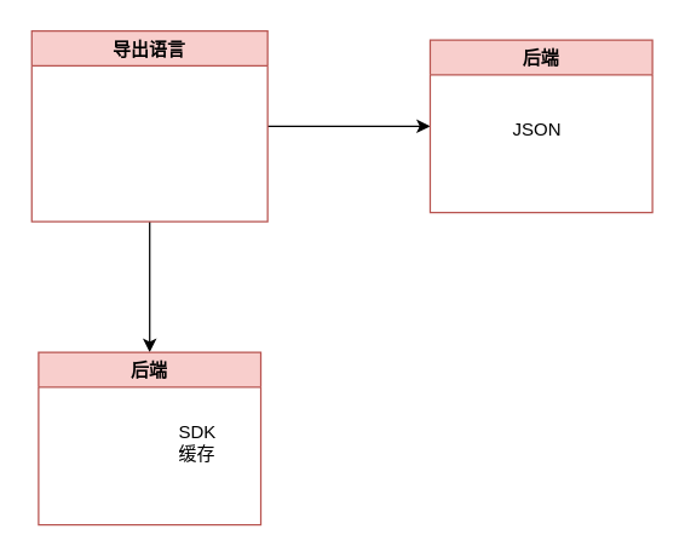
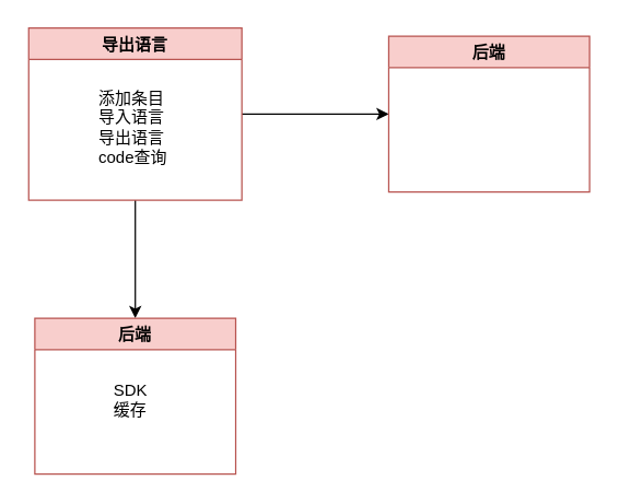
- <mxCell id="9" value="JSON" style="text;html=1;resizable=0;points=[];autosize=1;align=left;verticalAlign=top;spacingTop=-4;" parent="8" vertex="1"><mxGeometry x="52.5" y="50" width="42" height="14" as="geometry" /></mxCell>
+ <mxCell id="5" value="添加条目&lt;br&gt;导入语言&lt;br&gt;导出语言&lt;br&gt;code查询" style="text;html=1;resizable=0;points=[];autosize=1;align=left;verticalAlign=top;spacingTop=-4;" parent="4" vertex="1"><mxGeometry x="49" y="42" width="60" height="56" as="geometry" /></mxCell>
- <mxCell id="7" value="SDK&lt;br&gt;缓存" style="text;html=1;resizable=0;points=[];autosize=1;align=left;verticalAlign=top;spacingTop=-4;" parent="6" vertex="1"><mxGeometry x="91" y="43" width="35" height="28" as="geometry" /></mxCell>
+ <mxCell id="7" value="SDK&lt;br&gt;缓存" style="text;html=1;resizable=0;points=[];autosize=1;align=left;verticalAlign=top;spacingTop=-4;" parent="6" vertex="1"><mxGeometry x="56" y="43" width="35" height="28" as="geometry" /></mxCell>
